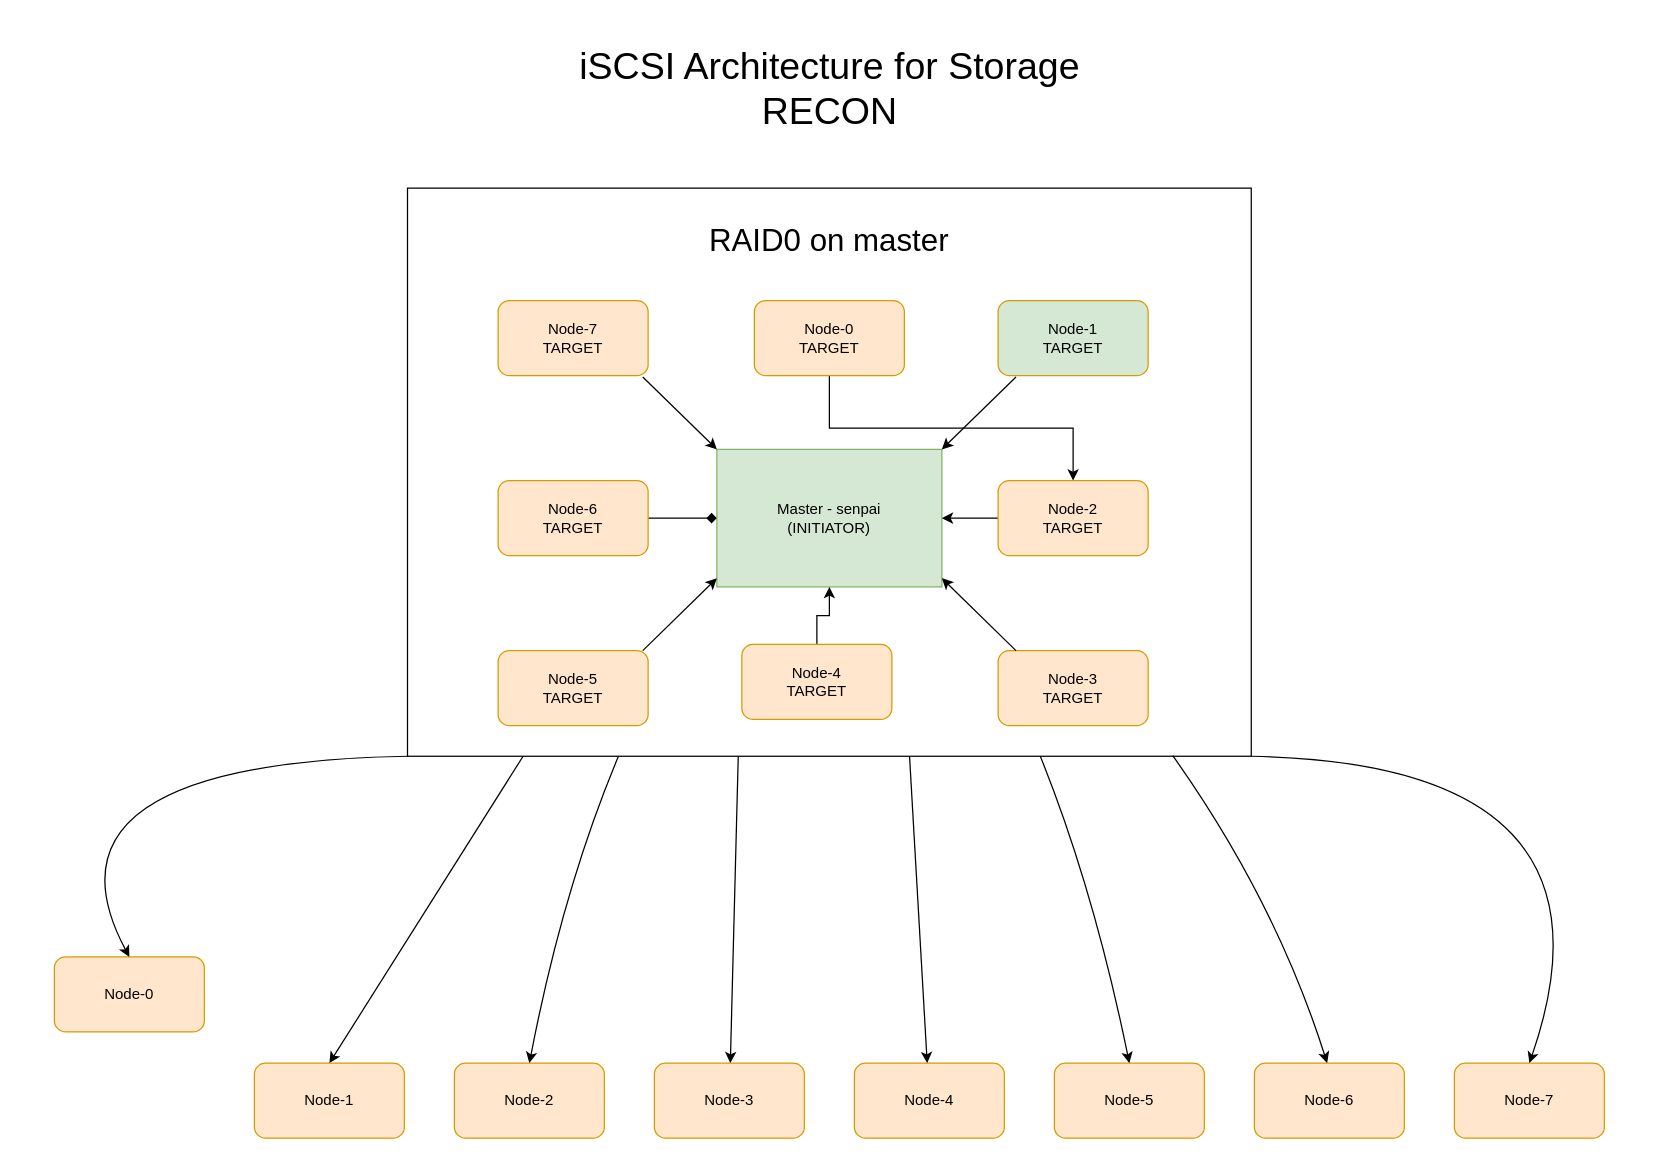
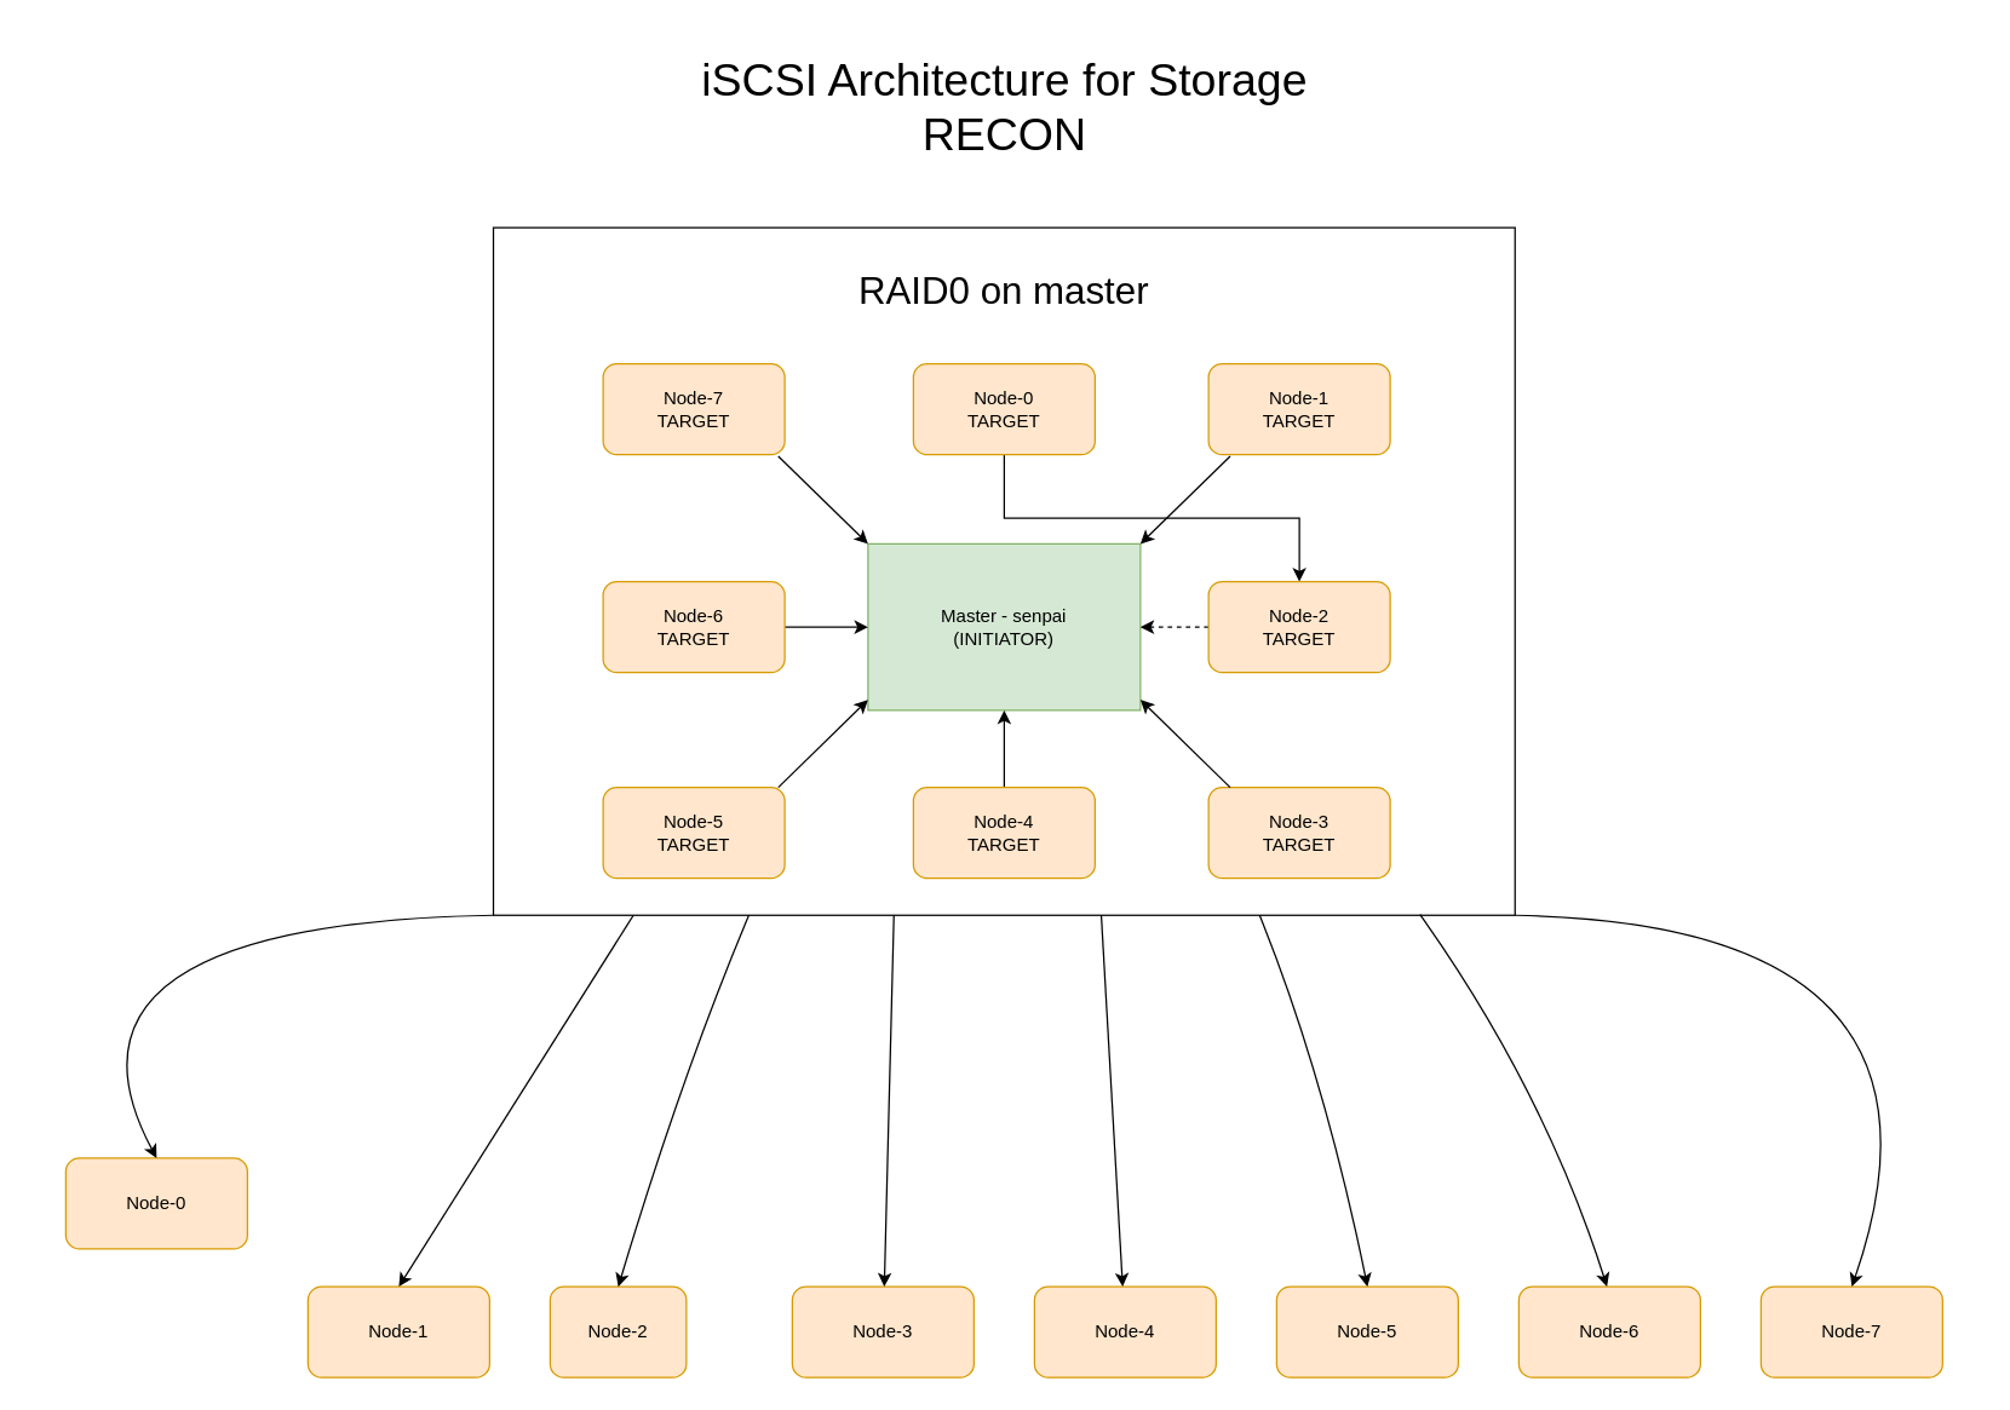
- <mxCell id="5" value="Node-1&lt;br&gt;TARGET" style="rounded=1;whiteSpace=wrap;html=1;fillColor=#d5e8d4;strokeColor=#d79b00;" parent="1" vertex="1"><mxGeometry x="798" y="240" width="120" height="60" as="geometry" /></mxCell>
+ <mxCell id="5" value="Node-1&lt;br&gt;TARGET" style="rounded=1;whiteSpace=wrap;html=1;fillColor=#ffe6cc;strokeColor=#d79b00;" parent="1" vertex="1"><mxGeometry x="798" y="240" width="120" height="60" as="geometry" /></mxCell>
- <mxCell id="12" style="edgeStyle=orthogonalEdgeStyle;rounded=0;orthogonalLoop=1;jettySize=auto;html=1;entryX=0;entryY=0.5;entryDx=0;entryDy=0;endArrow=diamond;" parent="1" source="13" target="2" edge="1"><mxGeometry relative="1" as="geometry" /></mxCell>
+ <mxCell id="12" style="edgeStyle=orthogonalEdgeStyle;rounded=0;orthogonalLoop=1;jettySize=auto;html=1;entryX=0;entryY=0.5;entryDx=0;entryDy=0;" parent="1" source="13" target="2" edge="1"><mxGeometry relative="1" as="geometry" /></mxCell>
- <mxCell id="9" style="edgeStyle=orthogonalEdgeStyle;rounded=0;orthogonalLoop=1;jettySize=auto;html=1;entryX=1;entryY=0.5;entryDx=0;entryDy=0;" parent="1" source="10" target="2" edge="1"><mxGeometry relative="1" as="geometry" /></mxCell>
+ <mxCell id="9" style="edgeStyle=orthogonalEdgeStyle;rounded=0;orthogonalLoop=1;jettySize=auto;html=1;entryX=1;entryY=0.5;entryDx=0;entryDy=0;dashed=1;" parent="1" source="10" target="2" edge="1"><mxGeometry relative="1" as="geometry" /></mxCell>
- <mxCell id="7" value="Node-4&lt;br&gt;TARGET" style="rounded=1;whiteSpace=wrap;html=1;fillColor=#ffe6cc;strokeColor=#d79b00;" parent="1" vertex="1"><mxGeometry x="593" y="515" width="120" height="60" as="geometry" /></mxCell>
+ <mxCell id="7" value="Node-4&lt;br&gt;TARGET" style="rounded=1;whiteSpace=wrap;html=1;fillColor=#ffe6cc;strokeColor=#d79b00;" parent="1" vertex="1"><mxGeometry x="603" y="520" width="120" height="60" as="geometry" /></mxCell>
- <mxCell id="24" value="Node-2" style="rounded=1;whiteSpace=wrap;html=1;fillColor=#ffe6cc;strokeColor=#d79b00;" vertex="1" parent="1"><mxGeometry x="363" y="850" width="120" height="60" as="geometry" /></mxCell>
+ <mxCell id="24" value="Node-2" style="rounded=1;whiteSpace=wrap;html=1;fillColor=#ffe6cc;strokeColor=#d79b00;" vertex="1" parent="1"><mxGeometry x="363" y="850" width="90" height="60" as="geometry" /></mxCell>
